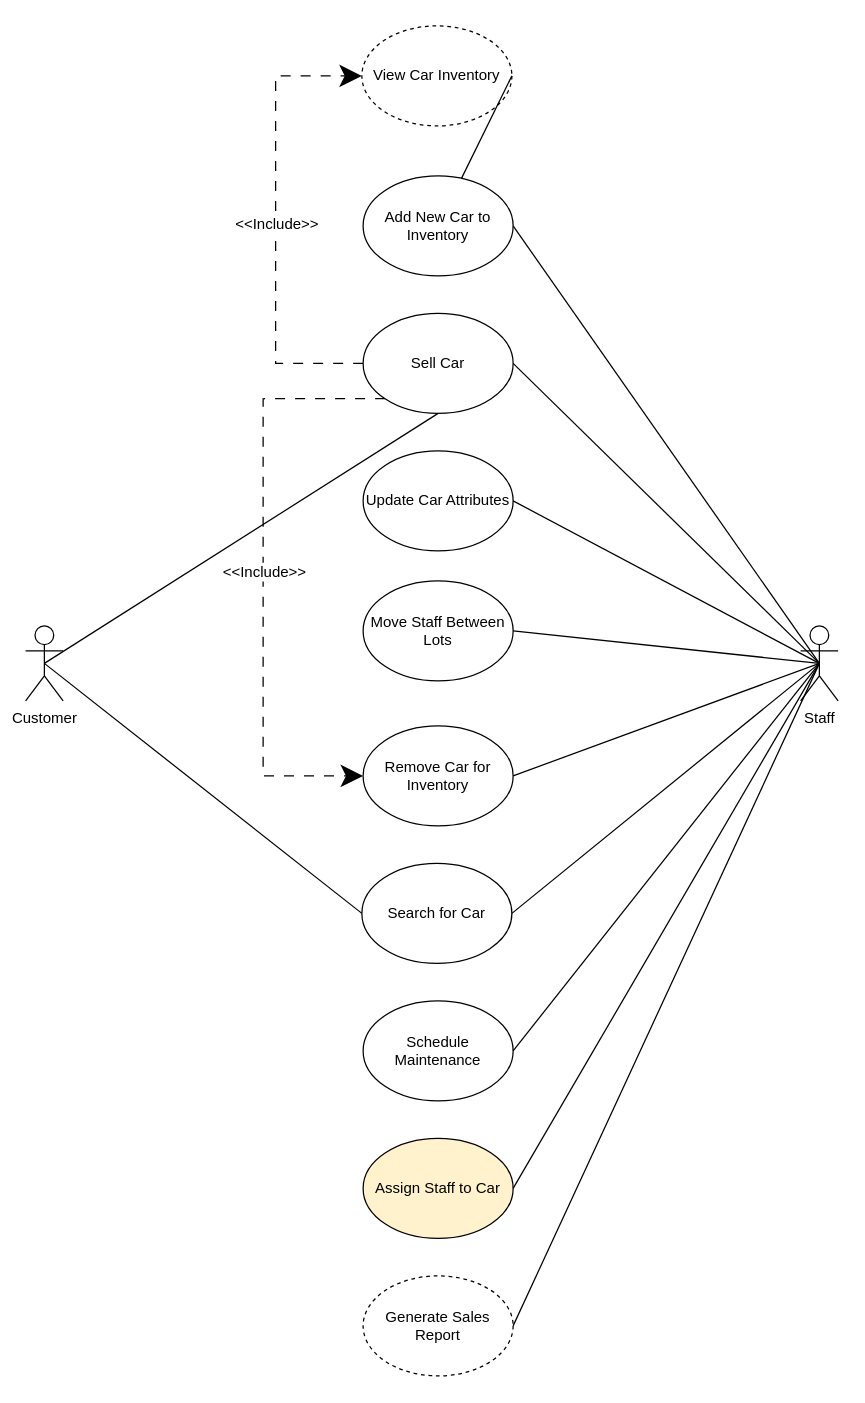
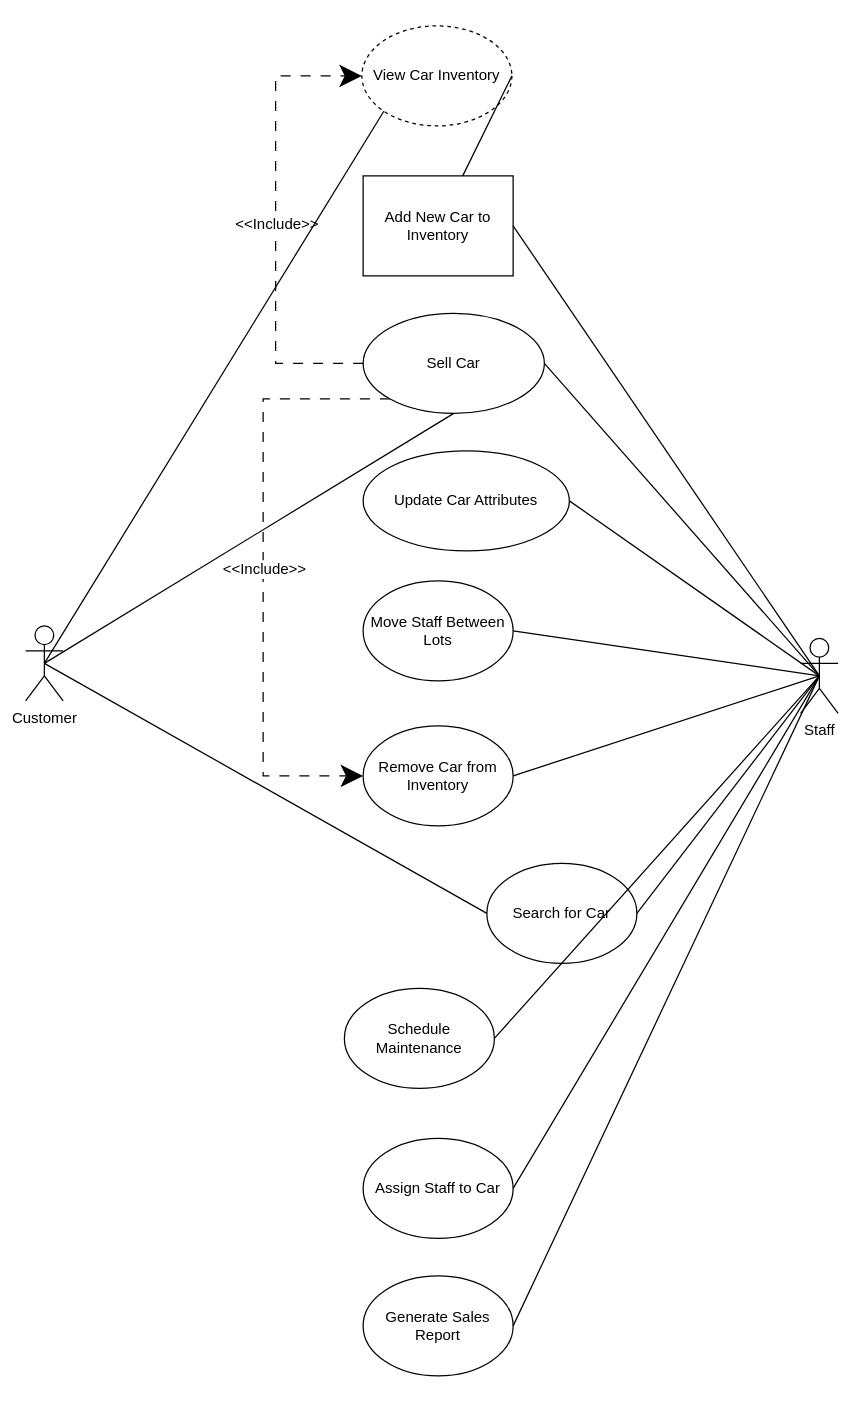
- <mxCell id="13" value="Add New Car to Inventory" style="ellipse;whiteSpace=wrap;html=1;" vertex="1" parent="1"><mxGeometry x="290" y="140" width="120" height="80" as="geometry" /></mxCell>
+ <mxCell id="13" value="Add New Car to Inventory" style="whiteSpace=wrap;html=1;rounded=0;" vertex="1" parent="1"><mxGeometry x="290" y="140" width="120" height="80" as="geometry" /></mxCell>
- <mxCell id="12" value="Sell Car" style="ellipse;whiteSpace=wrap;html=1;" vertex="1" parent="1"><mxGeometry x="290" y="250" width="120" height="80" as="geometry" /></mxCell>
+ <mxCell id="12" value="Sell Car" style="ellipse;whiteSpace=wrap;html=1;" vertex="1" parent="1"><mxGeometry x="290" y="250" width="145" height="80" as="geometry" /></mxCell>
+ <mxCell id="30" style="rounded=0;orthogonalLoop=1;jettySize=auto;html=1;exitX=0;exitY=1;exitDx=0;exitDy=0;endArrow=none;endFill=0;entryX=0.5;entryY=0.5;entryDx=0;entryDy=0;entryPerimeter=0;" edge="1" parent="1" source="15" target="2"><mxGeometry relative="1" as="geometry"><mxPoint x="-60" y="300" as="sourcePoint" /><mxPoint x="185" y="430" as="targetPoint" /></mxGeometry></mxCell>
- <mxCell id="9" value="Update Car Attributes" style="ellipse;whiteSpace=wrap;html=1;" vertex="1" parent="1"><mxGeometry x="290" y="360" width="120" height="80" as="geometry" /></mxCell>
+ <mxCell id="9" value="Update Car Attributes" style="ellipse;whiteSpace=wrap;html=1;" vertex="1" parent="1"><mxGeometry x="290" y="360" width="165" height="80" as="geometry" /></mxCell>
- <mxCell id="3" value="Staff" style="shape=umlActor;verticalLabelPosition=bottom;verticalAlign=top;html=1;outlineConnect=0;" vertex="1" parent="1"><mxGeometry x="640" y="500" width="30" height="60" as="geometry" /></mxCell>
+ <mxCell id="3" value="Staff" style="shape=umlActor;verticalLabelPosition=bottom;verticalAlign=top;html=1;outlineConnect=0;" vertex="1" parent="1"><mxGeometry x="640" y="510" width="30" height="60" as="geometry" /></mxCell>
- <mxCell id="14" value="Remove Car for Inventory" style="ellipse;whiteSpace=wrap;html=1;" vertex="1" parent="1"><mxGeometry x="290" y="580" width="120" height="80" as="geometry" /></mxCell>
+ <mxCell id="14" value="Remove Car from Inventory" style="ellipse;whiteSpace=wrap;html=1;" vertex="1" parent="1"><mxGeometry x="290" y="580" width="120" height="80" as="geometry" /></mxCell>
- <mxCell id="6" value="Search for Car" style="ellipse;whiteSpace=wrap;html=1;" vertex="1" parent="1"><mxGeometry x="289" y="690" width="120" height="80" as="geometry" /></mxCell>
+ <mxCell id="6" value="Search for Car" style="ellipse;whiteSpace=wrap;html=1;" vertex="1" parent="1"><mxGeometry x="389" y="690" width="120" height="80" as="geometry" /></mxCell>
- <mxCell id="4" value="Schedule Maintenance" style="ellipse;whiteSpace=wrap;html=1;" vertex="1" parent="1"><mxGeometry x="290" y="800" width="120" height="80" as="geometry" /></mxCell>
+ <mxCell id="4" value="Schedule Maintenance" style="ellipse;whiteSpace=wrap;html=1;" vertex="1" parent="1"><mxGeometry x="275" y="790" width="120" height="80" as="geometry" /></mxCell>
- <mxCell id="5" value="Assign Staff to Car" style="ellipse;whiteSpace=wrap;html=1;fillColor=#fff2cc;" vertex="1" parent="1"><mxGeometry x="290" y="910" width="120" height="80" as="geometry" /></mxCell>
+ <mxCell id="5" value="Assign Staff to Car" style="ellipse;whiteSpace=wrap;html=1;" vertex="1" parent="1"><mxGeometry x="290" y="910" width="120" height="80" as="geometry" /></mxCell>
- <mxCell id="8" value="Generate Sales Report" style="ellipse;whiteSpace=wrap;html=1;dashed=1;" vertex="1" parent="1"><mxGeometry x="290" y="1020" width="120" height="80" as="geometry" /></mxCell>
+ <mxCell id="8" value="Generate Sales Report" style="ellipse;whiteSpace=wrap;html=1;" vertex="1" parent="1"><mxGeometry x="290" y="1020" width="120" height="80" as="geometry" /></mxCell>
